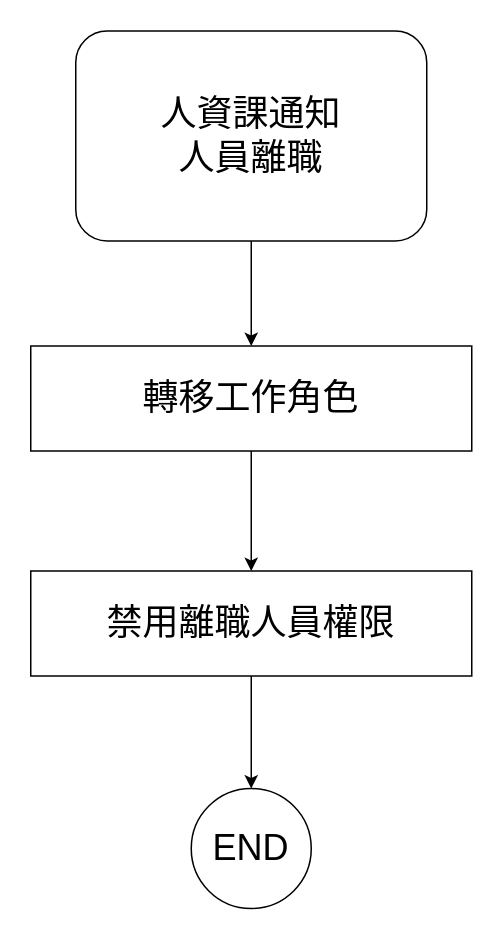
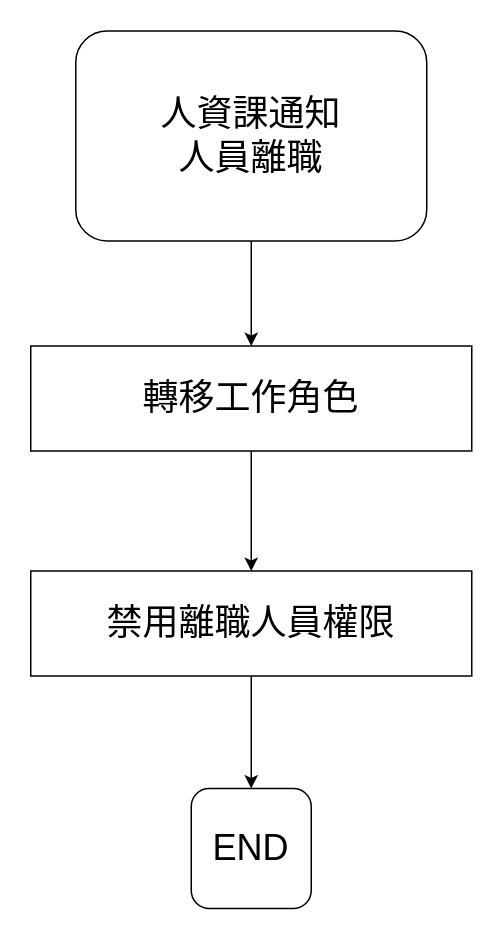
- <mxCell id="8" value="&lt;div&gt;&lt;font style=&quot;vertical-align: inherit;&quot;&gt;&lt;font style=&quot;vertical-align: inherit;&quot;&gt;&lt;font style=&quot;vertical-align: inherit;&quot;&gt;&lt;font style=&quot;vertical-align: inherit;&quot;&gt;END&lt;/font&gt;&lt;/font&gt;&lt;/font&gt;&lt;/font&gt;&lt;/div&gt;" style="ellipse;whiteSpace=wrap;html=1;fontSize=24;" vertex="1" parent="1"><mxGeometry x="127" y="525" width="80" height="80" as="geometry" /></mxCell>
+ <mxCell id="8" value="&lt;div&gt;&lt;font style=&quot;vertical-align: inherit;&quot;&gt;&lt;font style=&quot;vertical-align: inherit;&quot;&gt;&lt;font style=&quot;vertical-align: inherit;&quot;&gt;&lt;font style=&quot;vertical-align: inherit;&quot;&gt;END&lt;/font&gt;&lt;/font&gt;&lt;/font&gt;&lt;/font&gt;&lt;/div&gt;" style="whiteSpace=wrap;html=1;fontSize=24;rounded=1;" vertex="1" parent="1"><mxGeometry x="127" y="525" width="80" height="80" as="geometry" /></mxCell>
